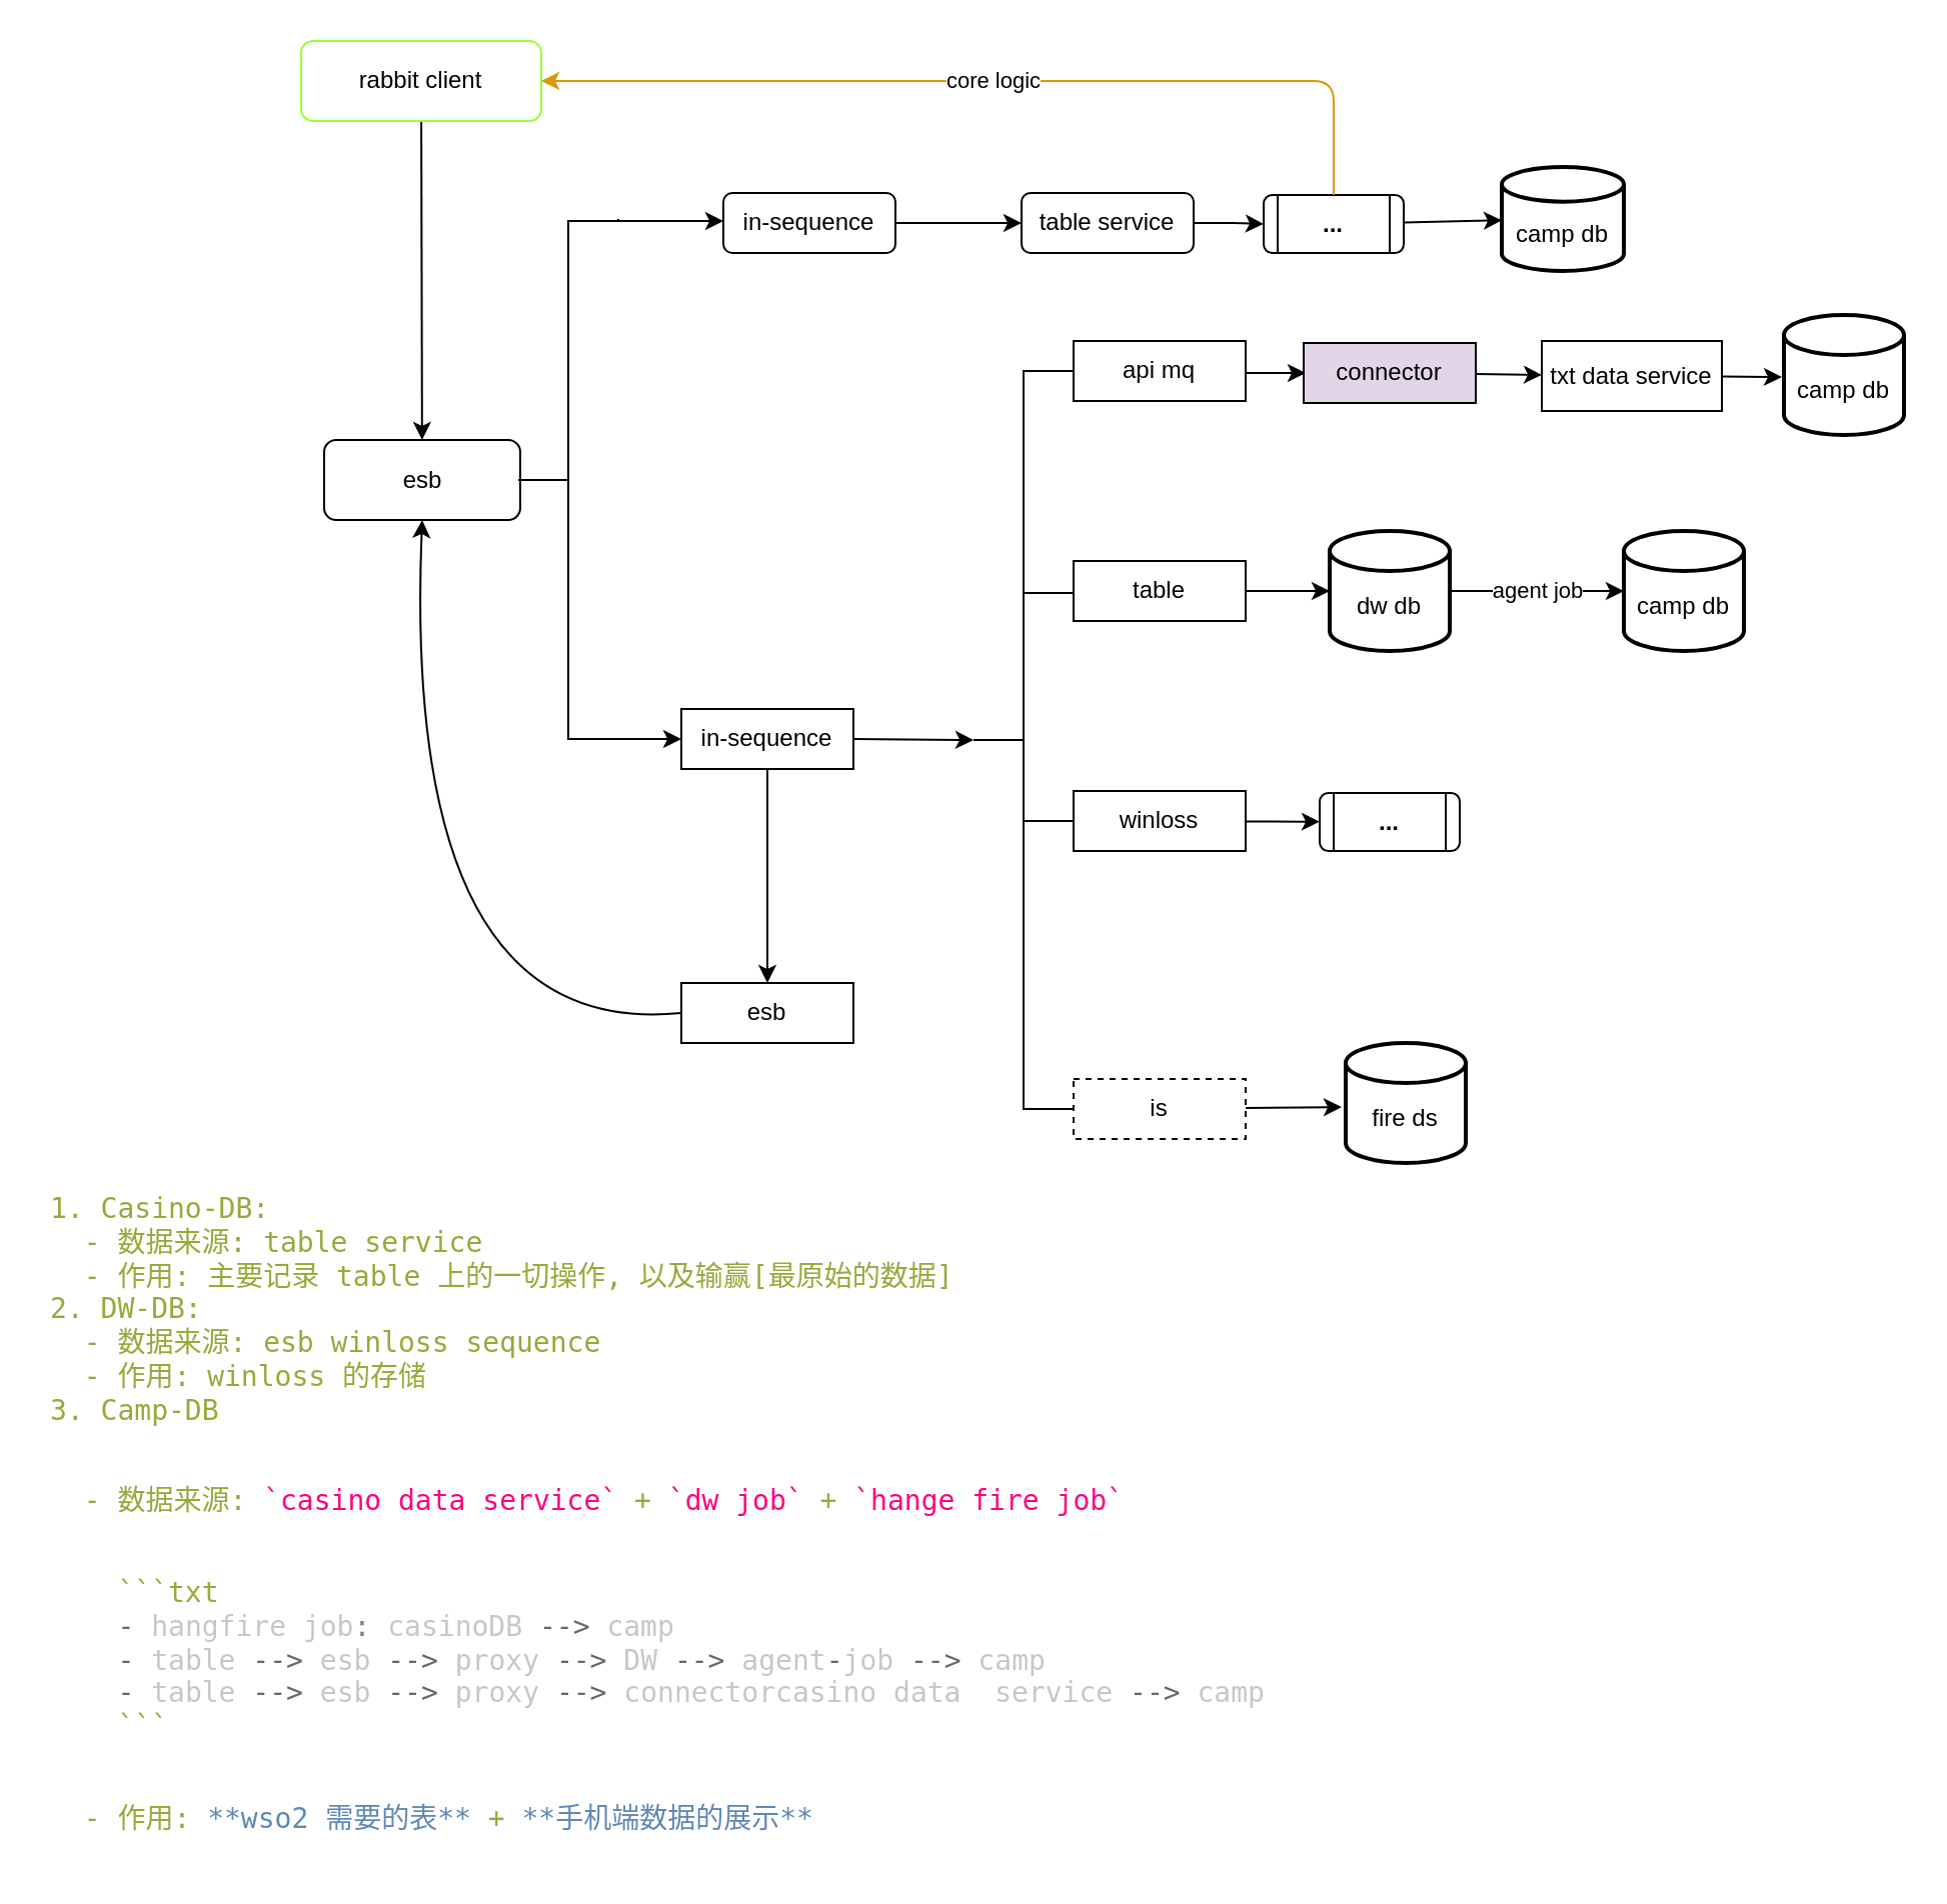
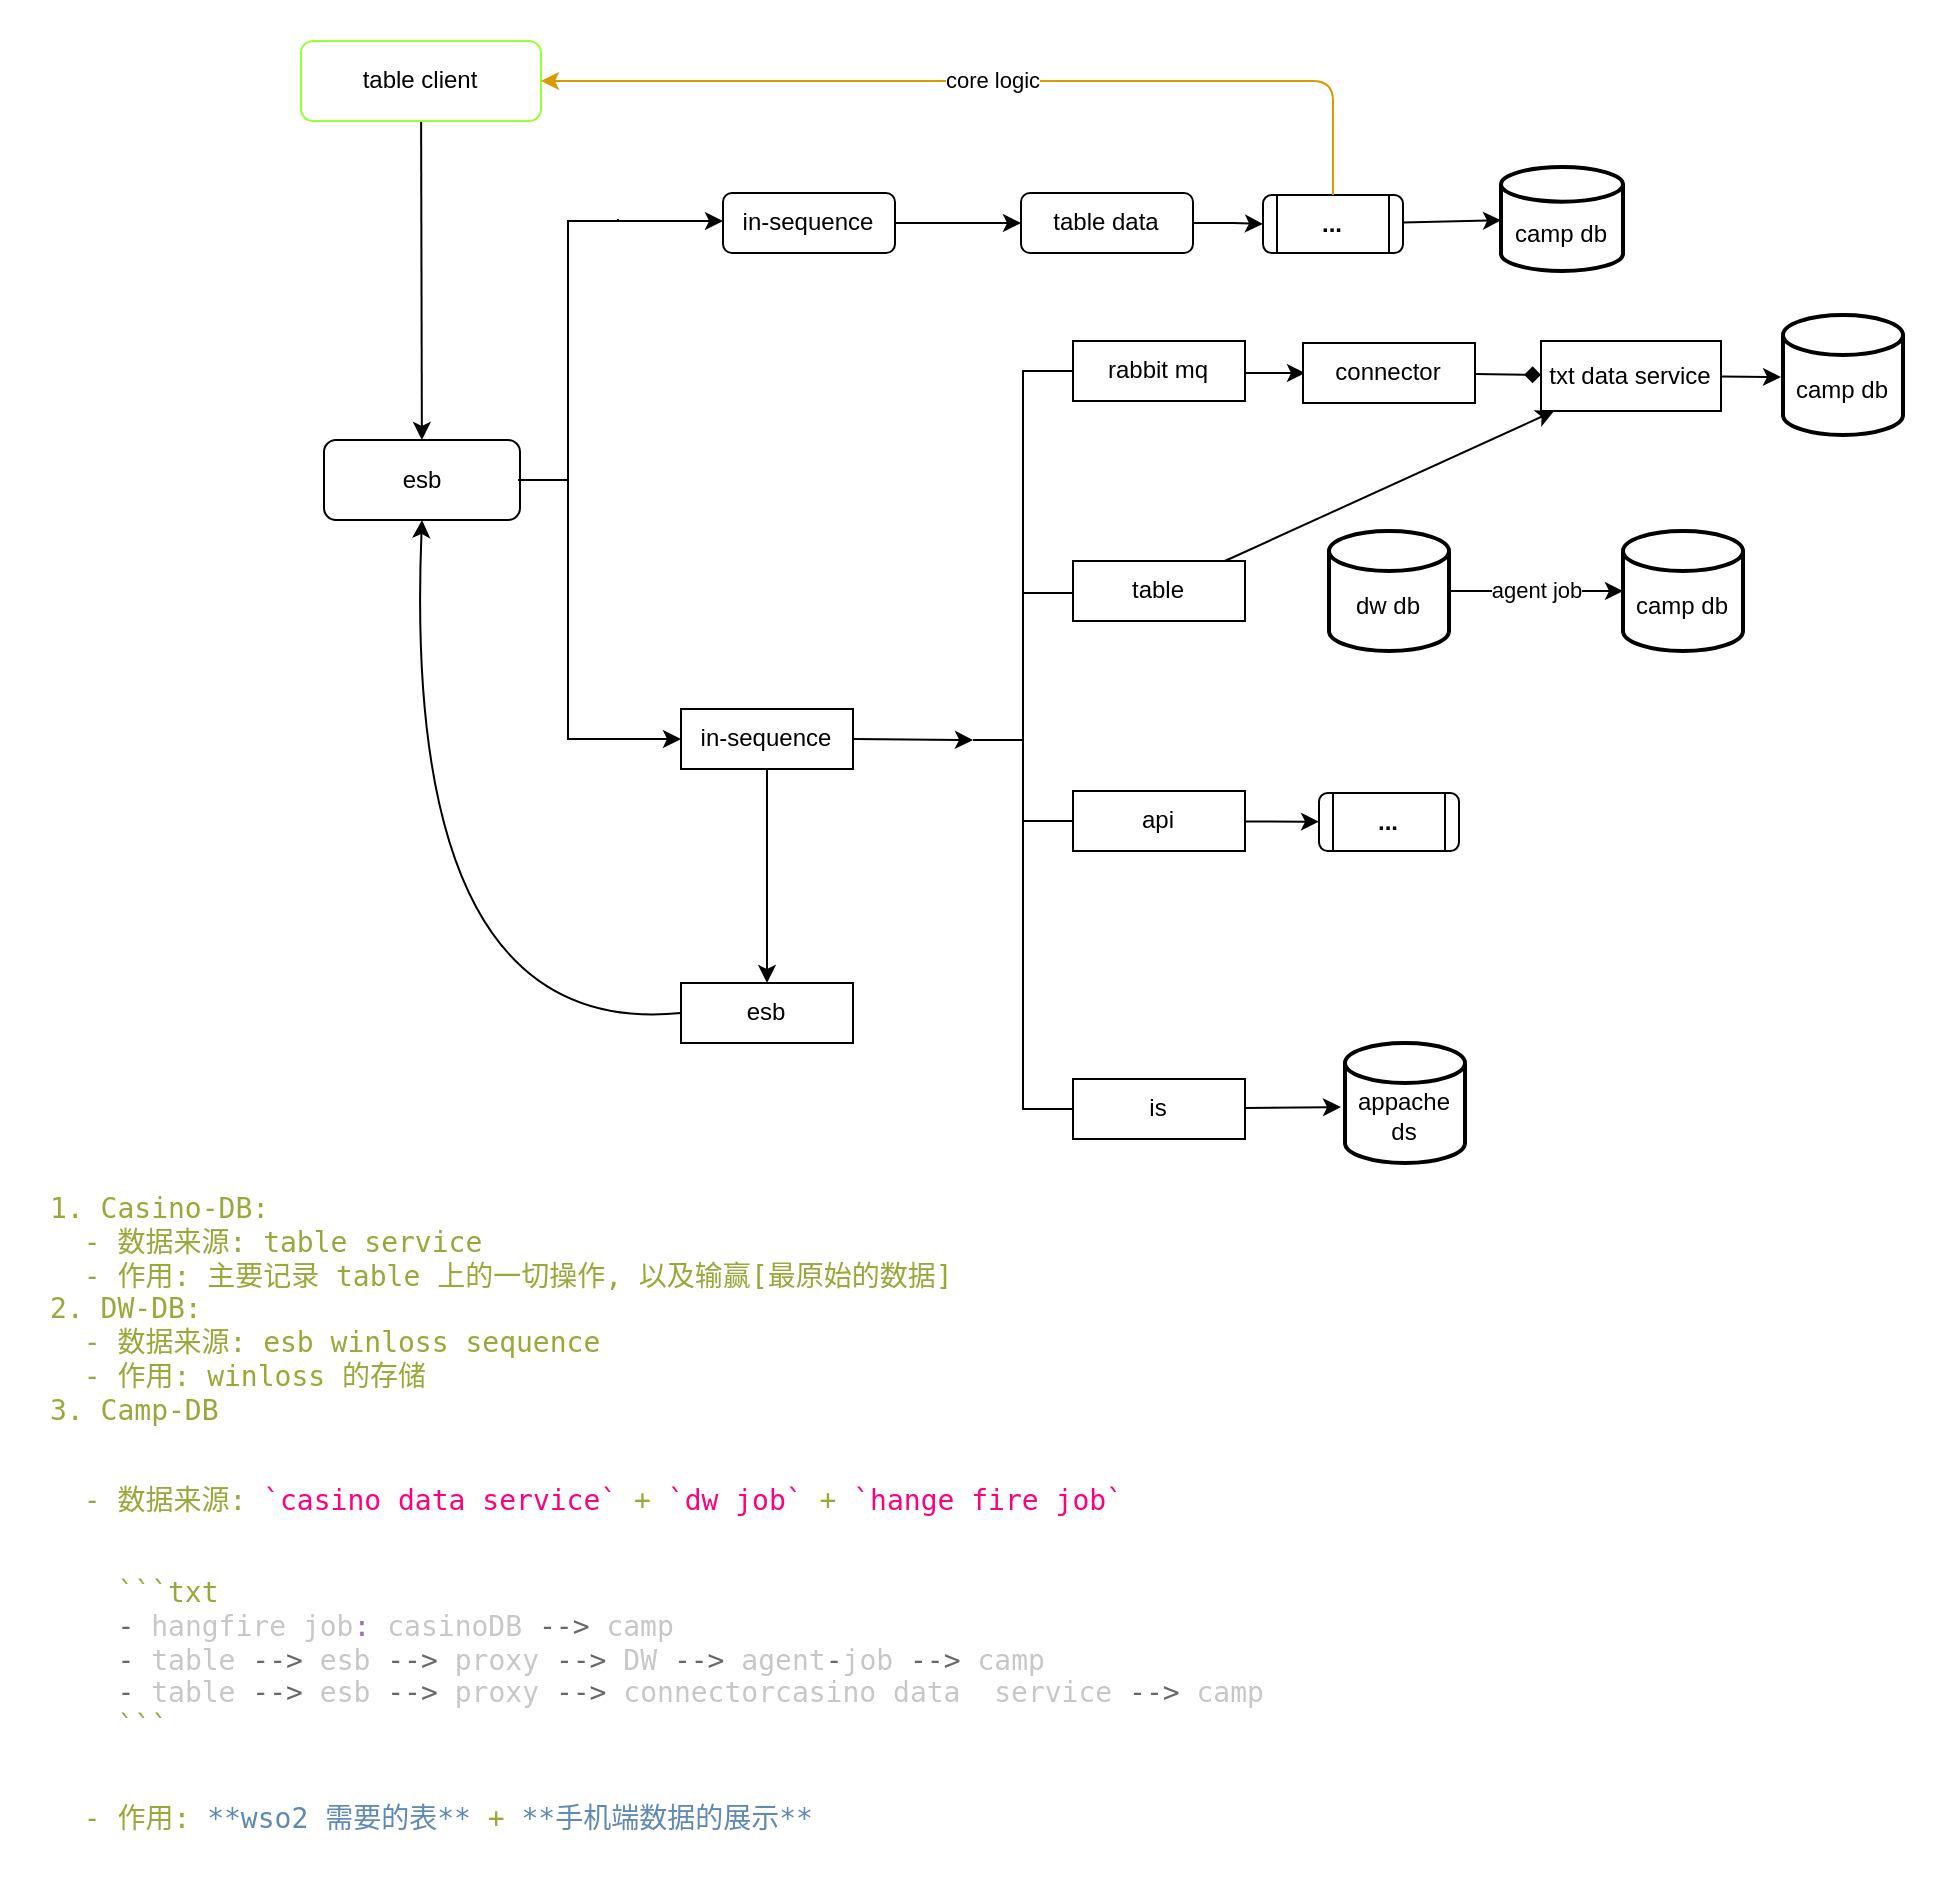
- <mxCell id="3" value="rabbit client" style="rounded=1;whiteSpace=wrap;html=1;fontSize=12;glass=0;strokeWidth=1;shadow=0;strokeColor=#99FF33;" parent="1" vertex="1"><mxGeometry x="150" y="20" width="120" height="40" as="geometry" /></mxCell>
+ <mxCell id="3" value="table client" style="rounded=1;whiteSpace=wrap;html=1;fontSize=12;glass=0;strokeWidth=1;shadow=0;strokeColor=#99FF33;" parent="1" vertex="1"><mxGeometry x="150" y="20" width="120" height="40" as="geometry" /></mxCell>
- <mxCell id="19" value="table service" style="whiteSpace=wrap;html=1;align=center;strokeWidth=1;rounded=1;" vertex="1" parent="1"><mxGeometry x="510" y="96" width="86" height="30" as="geometry" /></mxCell>
+ <mxCell id="19" value="table data" style="whiteSpace=wrap;html=1;align=center;strokeWidth=1;rounded=1;" vertex="1" parent="1"><mxGeometry x="510" y="96" width="86" height="30" as="geometry" /></mxCell>
- <mxCell id="21" value="api mq" style="whiteSpace=wrap;html=1;align=center;strokeWidth=1;" vertex="1" parent="1"><mxGeometry x="536" y="170" width="86" height="30" as="geometry" /></mxCell>
+ <mxCell id="21" value="rabbit mq" style="whiteSpace=wrap;html=1;align=center;strokeWidth=1;" vertex="1" parent="1"><mxGeometry x="536" y="170" width="86" height="30" as="geometry" /></mxCell>
- <mxCell id="28" value="connector" style="whiteSpace=wrap;html=1;align=center;strokeWidth=1;fillColor=#e1d5e7;" vertex="1" parent="1"><mxGeometry x="651" y="171" width="86" height="30" as="geometry" /></mxCell>
+ <mxCell id="28" value="connector" style="whiteSpace=wrap;html=1;align=center;strokeWidth=1;" vertex="1" parent="1"><mxGeometry x="651" y="171" width="86" height="30" as="geometry" /></mxCell>
- <mxCell id="27" value="" style="edgeStyle=none;rounded=0;orthogonalLoop=1;jettySize=auto;html=1;" edge="1" parent="1" source="28" target="30"><mxGeometry relative="1" as="geometry" /></mxCell>
+ <mxCell id="27" value="" style="edgeStyle=none;rounded=0;orthogonalLoop=1;jettySize=auto;html=1;endArrow=diamond;" edge="1" parent="1" source="28" target="30"><mxGeometry relative="1" as="geometry" /></mxCell>
- <mxCell id="22" style="edgeStyle=none;rounded=0;orthogonalLoop=1;jettySize=auto;html=1;entryX=0;entryY=0.5;entryDx=0;entryDy=0;entryPerimeter=0;" edge="1" parent="1" source="23" target="34"><mxGeometry relative="1" as="geometry"><mxPoint x="650" y="295" as="targetPoint" /></mxGeometry></mxCell>
+ <mxCell id="22" style="edgeStyle=none;rounded=0;orthogonalLoop=1;jettySize=auto;html=1;" edge="1" parent="1" source="23" target="30"><mxGeometry relative="1" as="geometry"><mxPoint x="650" y="295" as="targetPoint" /></mxGeometry></mxCell>
- <mxCell id="40" value="winloss" style="whiteSpace=wrap;html=1;align=center;strokeWidth=1;" vertex="1" parent="1"><mxGeometry x="536" y="395" width="86" height="30" as="geometry" /></mxCell>
+ <mxCell id="40" value="api" style="whiteSpace=wrap;html=1;align=center;strokeWidth=1;" vertex="1" parent="1"><mxGeometry x="536" y="395" width="86" height="30" as="geometry" /></mxCell>
- <mxCell id="36" value="&lt;br&gt;fire ds" style="strokeWidth=2;html=1;shape=mxgraph.flowchart.database;whiteSpace=wrap;" vertex="1" parent="1"><mxGeometry x="672" y="521" width="60" height="60" as="geometry" /></mxCell>
+ <mxCell id="36" value="&lt;br&gt;appache ds" style="strokeWidth=2;html=1;shape=mxgraph.flowchart.database;whiteSpace=wrap;" vertex="1" parent="1"><mxGeometry x="672" y="521" width="60" height="60" as="geometry" /></mxCell>
- <mxCell id="25" value="is" style="whiteSpace=wrap;html=1;align=center;strokeWidth=1;dashed=1;" vertex="1" parent="1"><mxGeometry x="536" y="539" width="86" height="30" as="geometry" /></mxCell>
+ <mxCell id="25" value="is" style="whiteSpace=wrap;html=1;align=center;strokeWidth=1;" vertex="1" parent="1"><mxGeometry x="536" y="539" width="86" height="30" as="geometry" /></mxCell>
